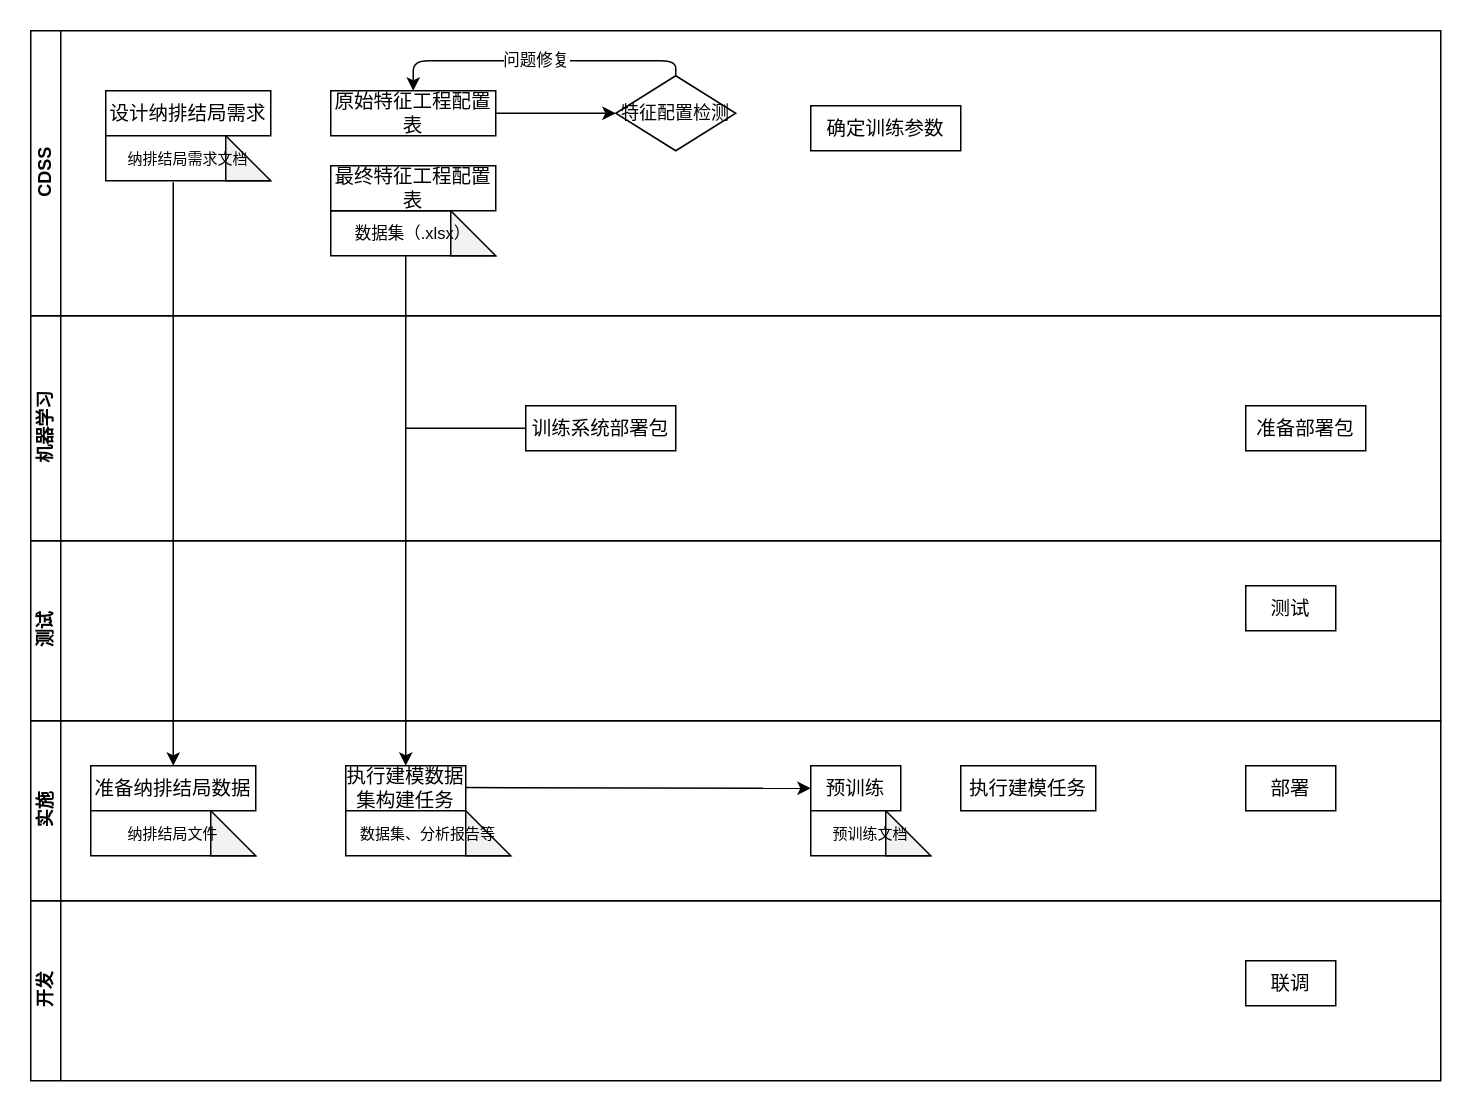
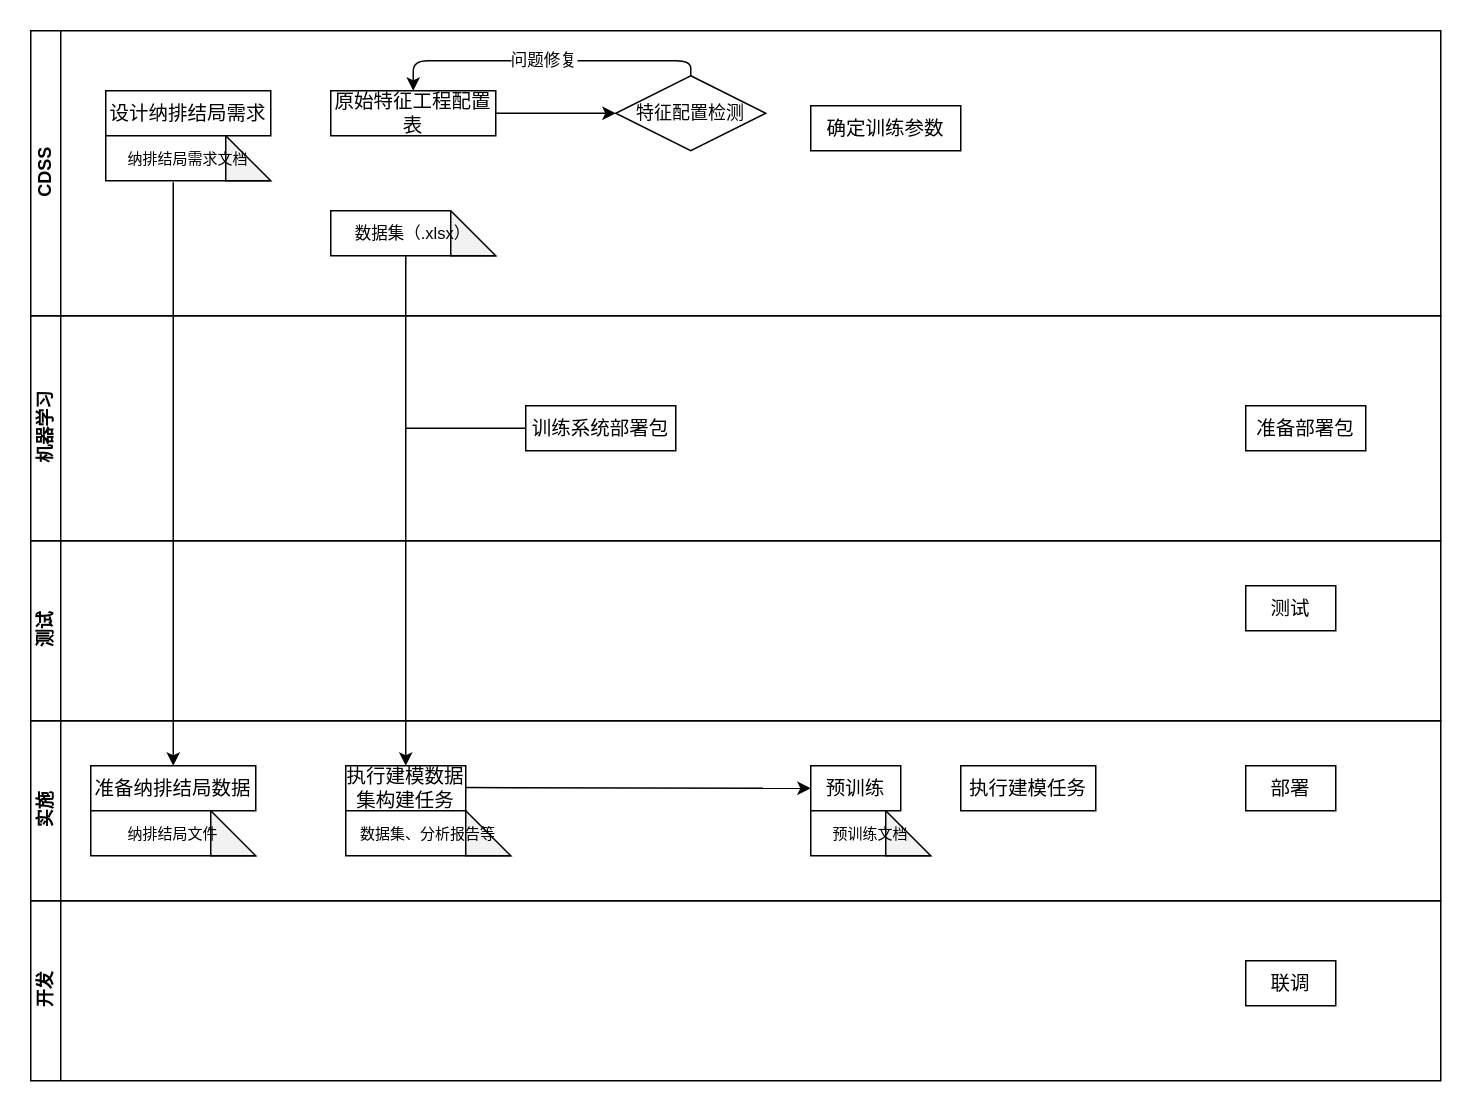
- <mxCell id="25" value="特征配置检测" style="rhombus;whiteSpace=wrap;html=1;" vertex="1" parent="20"><mxGeometry x="390" y="30" width="80" height="50" as="geometry" /></mxCell>
+ <mxCell id="25" value="特征配置检测" style="rhombus;whiteSpace=wrap;html=1;" vertex="1" parent="20"><mxGeometry x="390" y="30" width="100" height="50" as="geometry" /></mxCell>
- <mxCell id="28" value="&lt;span style=&quot;font-size: 13px&quot;&gt;最终特征工程配置表&lt;/span&gt;" style="rounded=0;whiteSpace=wrap;html=1;fontFamily=Helvetica;fontSize=12;fontColor=#000000;align=center;" vertex="1" parent="20"><mxGeometry x="200" y="90" width="110" height="30" as="geometry" /></mxCell>
